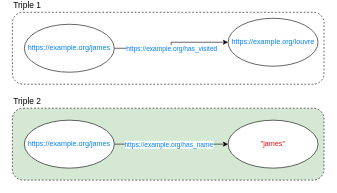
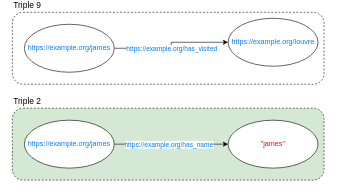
- <mxCell id="3" value="&lt;font color=&quot;#000000&quot;&gt;Triple 1&lt;/font&gt;" style="rounded=1;whiteSpace=wrap;html=1;fontSize=14;fontColor=#007FFF;dashed=1;verticalAlign=bottom;labelPosition=center;verticalLabelPosition=top;align=left;" vertex="1" parent="1"><mxGeometry x="20" y="20" width="520" height="120" as="geometry" /></mxCell>
+ <mxCell id="3" value="&lt;font color=&quot;#000000&quot;&gt;Triple 9&lt;/font&gt;" style="rounded=1;whiteSpace=wrap;html=1;fontSize=14;fontColor=#007FFF;dashed=1;verticalAlign=bottom;labelPosition=center;verticalLabelPosition=top;align=left;" vertex="1" parent="1"><mxGeometry x="20" y="20" width="520" height="120" as="geometry" /></mxCell>
